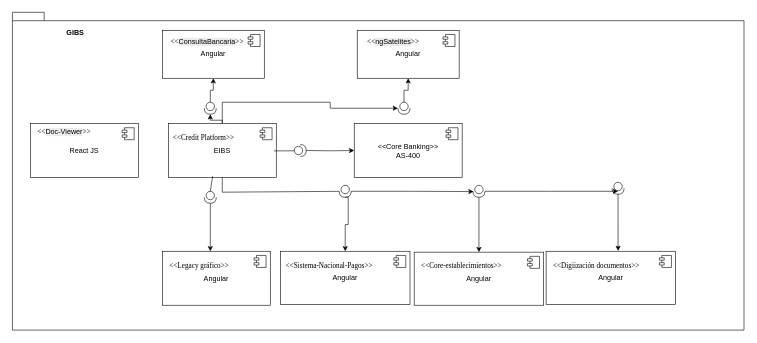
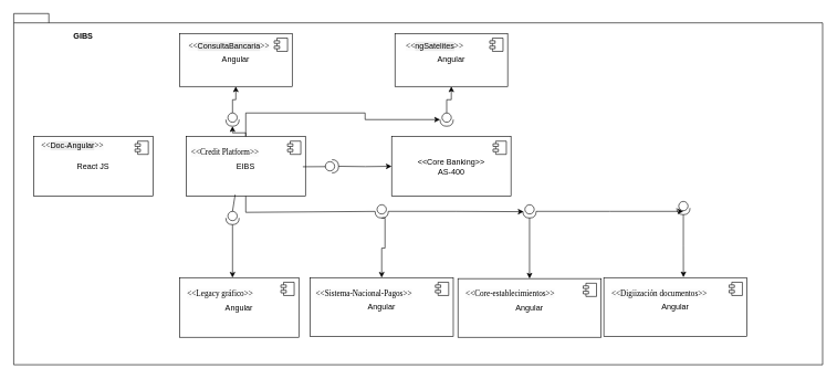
- <mxCell id="50" value="&lt;span style=&quot;color: rgb(0, 0, 0); font-family: Verdana; font-size: 12px; font-style: normal; font-variant-ligatures: normal; font-variant-caps: normal; font-weight: 400; letter-spacing: normal; orphans: 2; text-align: center; text-indent: 0px; text-transform: none; widows: 2; word-spacing: 0px; -webkit-text-stroke-width: 0px; white-space: nowrap; background-color: rgb(251, 251, 251); text-decoration-thickness: initial; text-decoration-style: initial; text-decoration-color: initial; float: none; display: inline !important;&quot;&gt;&amp;lt;&amp;lt;&lt;span style=&quot;font-family: Helvetica; text-wrap-mode: wrap; background-color: rgb(236, 236, 236);&quot;&gt;Doc-Viewer&lt;/span&gt;&amp;gt;&amp;gt;&lt;/span&gt;" style="text;whiteSpace=wrap;html=1;" vertex="1" parent="1"><mxGeometry y="205.5" width="120" height="25" as="geometry" x="60" /></mxCell>
+ <mxCell id="50" value="&lt;span style=&quot;color: rgb(0, 0, 0); font-family: Verdana; font-size: 12px; font-style: normal; font-variant-ligatures: normal; font-variant-caps: normal; font-weight: 400; letter-spacing: normal; orphans: 2; text-align: center; text-indent: 0px; text-transform: none; widows: 2; word-spacing: 0px; -webkit-text-stroke-width: 0px; white-space: nowrap; background-color: rgb(251, 251, 251); text-decoration-thickness: initial; text-decoration-style: initial; text-decoration-color: initial; float: none; display: inline !important;&quot;&gt;&amp;lt;&amp;lt;&lt;span style=&quot;font-family: Helvetica; text-wrap-mode: wrap; background-color: rgb(236, 236, 236);&quot;&gt;Doc-Angular&lt;/span&gt;&amp;gt;&amp;gt;&lt;/span&gt;" style="text;whiteSpace=wrap;html=1;" vertex="1" parent="1"><mxGeometry y="205.5" width="120" height="25" as="geometry" x="60" /></mxCell>
